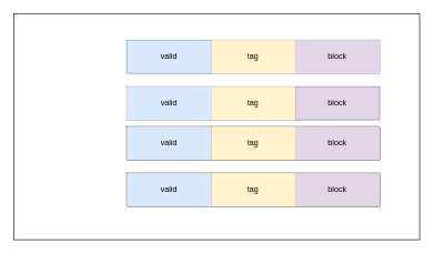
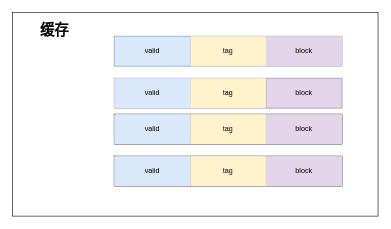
+ <mxCell id="23" value="缓存" style="text;strokeColor=none;fillColor=none;html=1;fontSize=24;fontStyle=1;verticalAlign=middle;align=center;" vertex="1" parent="1"><mxGeometry x="40" y="30" width="100" height="40" as="geometry" /></mxCell>
